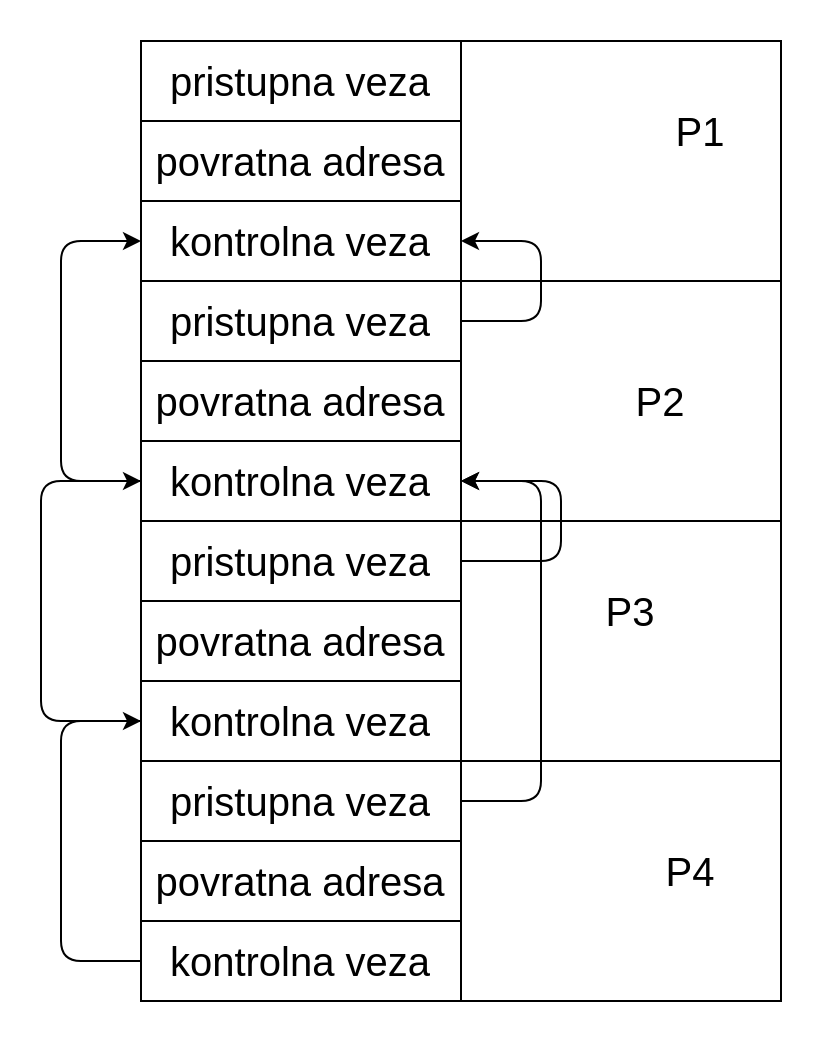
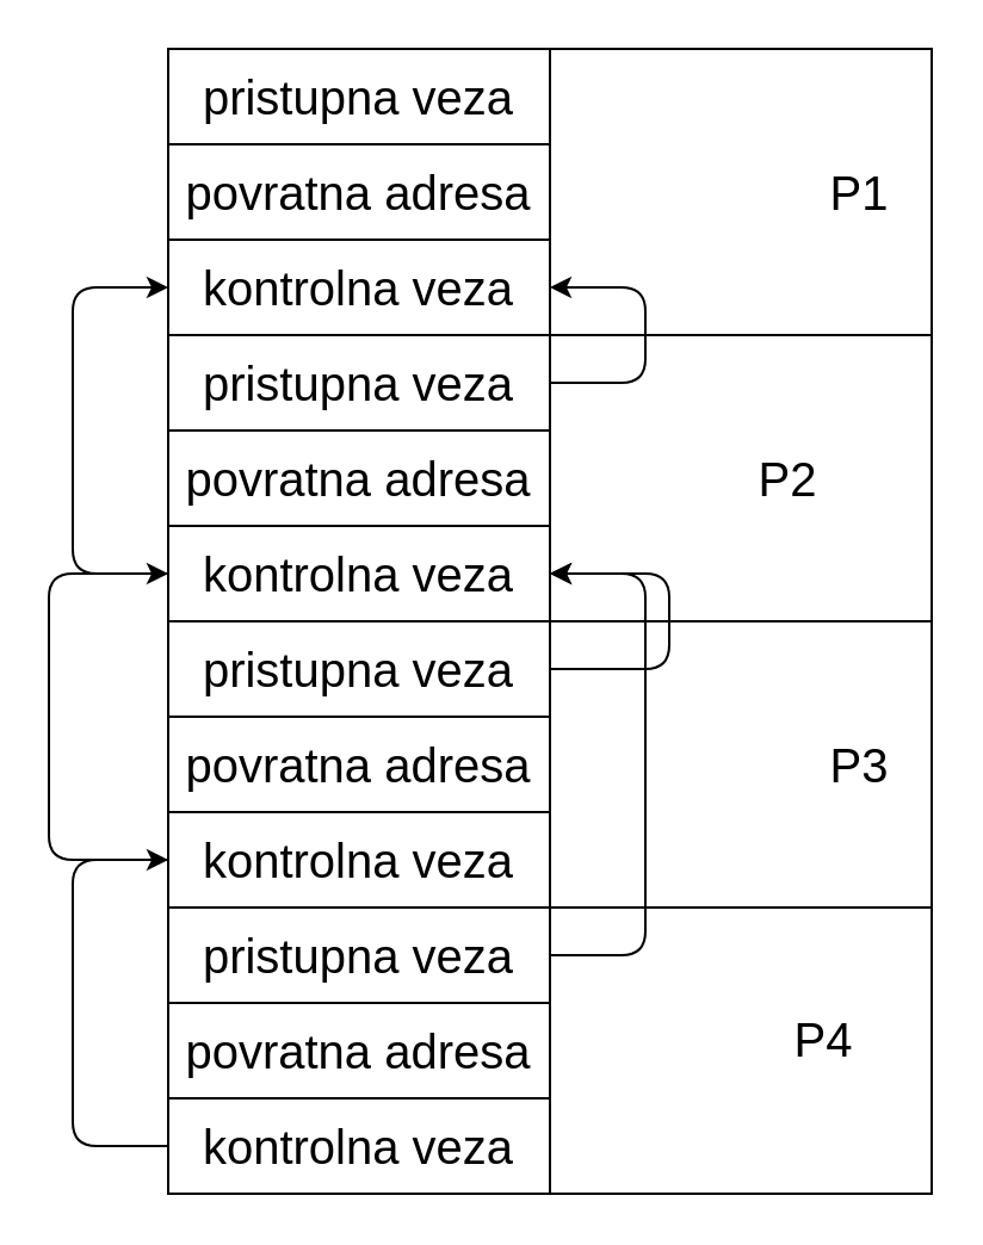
- <mxCell id="18" value="&lt;font style=&quot;font-size: 20px&quot;&gt;P1&lt;/font&gt;" style="text;html=1;strokeColor=none;fillColor=none;align=center;verticalAlign=middle;whiteSpace=wrap;rounded=0;" vertex="1" parent="1"><mxGeometry x="320" y="50" width="60" height="30" as="geometry" /></mxCell>
+ <mxCell id="18" value="&lt;font style=&quot;font-size: 20px&quot;&gt;P1&lt;/font&gt;" style="text;html=1;strokeColor=none;fillColor=none;align=center;verticalAlign=middle;whiteSpace=wrap;rounded=0;" vertex="1" parent="1"><mxGeometry x="330" y="65" width="60" height="30" as="geometry" /></mxCell>
- <mxCell id="20" value="&lt;font style=&quot;font-size: 20px&quot;&gt;P3&lt;/font&gt;" style="text;html=1;strokeColor=none;fillColor=none;align=center;verticalAlign=middle;whiteSpace=wrap;rounded=0;" vertex="1" parent="1"><mxGeometry x="285" y="290" width="60" height="30" as="geometry" /></mxCell>
+ <mxCell id="20" value="&lt;font style=&quot;font-size: 20px&quot;&gt;P3&lt;/font&gt;" style="text;html=1;strokeColor=none;fillColor=none;align=center;verticalAlign=middle;whiteSpace=wrap;rounded=0;" vertex="1" parent="1"><mxGeometry x="330" y="305" width="60" height="30" as="geometry" /></mxCell>
